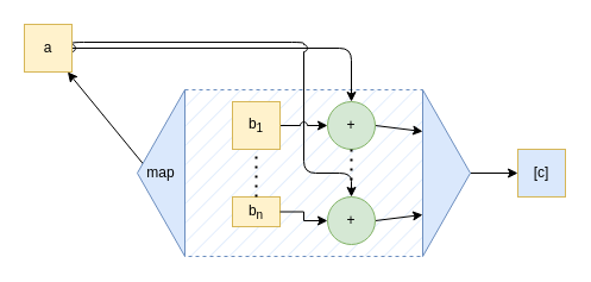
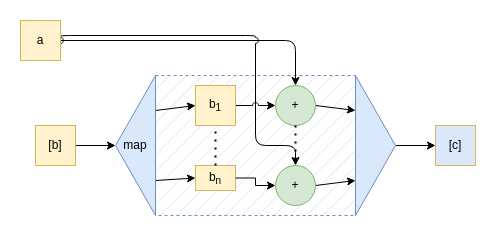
- <mxCell id="12" style="rounded=0;orthogonalLoop=1;jettySize=auto;html=1;exitX=0;exitY=0.25;exitDx=0;exitDy=0;" parent="1" source="13" target="8" edge="1"><mxGeometry relative="1" as="geometry" /></mxCell>
+ <mxCell id="12" style="rounded=0;orthogonalLoop=1;jettySize=auto;html=1;exitX=0;exitY=0.25;exitDx=0;exitDy=0;entryX=0;entryY=0.5;entryDx=0;entryDy=0;" parent="1" source="13" target="16" edge="1"><mxGeometry relative="1" as="geometry" /></mxCell>
+ <mxCell id="11" style="rounded=0;orthogonalLoop=1;jettySize=auto;html=1;exitX=0;exitY=0.75;exitDx=0;exitDy=0;entryX=0;entryY=0.5;entryDx=0;entryDy=0;" parent="1" source="13" target="15" edge="1"><mxGeometry relative="1" as="geometry" /></mxCell>
+ <mxCell id="5" value="[b]" style="rounded=0;whiteSpace=wrap;html=1;fillColor=#fff2cc;strokeColor=#d6b656;" parent="1" vertex="1"><mxGeometry x="35" y="125" width="40" height="40" as="geometry" /></mxCell>
+ <mxCell id="4" style="edgeStyle=orthogonalEdgeStyle;rounded=0;orthogonalLoop=1;jettySize=auto;html=1;exitX=1;exitY=0.5;exitDx=0;exitDy=0;entryX=1;entryY=0.5;entryDx=0;entryDy=0;" parent="1" source="5" target="13" edge="1"><mxGeometry relative="1" as="geometry" /></mxCell>
